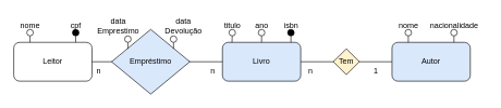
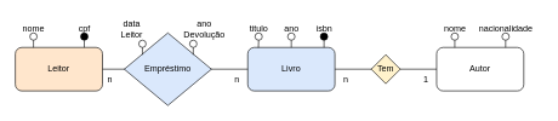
- <mxCell id="38" value="data&lt;div&gt;Emprestimo&lt;/div&gt;" style="text;html=1;align=center;verticalAlign=middle;resizable=0;points=[];autosize=1;strokeColor=none;fillColor=none;" vertex="1" parent="1"><mxGeometry x="135" y="20" width="90" height="40" as="geometry" /></mxCell>
+ <mxCell id="38" value="data&lt;div&gt;Leitor&lt;/div&gt;" style="text;html=1;align=center;verticalAlign=middle;resizable=0;points=[];autosize=1;strokeColor=none;fillColor=none;" vertex="1" parent="1"><mxGeometry x="135" y="20" width="90" height="40" as="geometry" /></mxCell>
- <mxCell id="39" value="data&lt;div&gt;Devolução&lt;/div&gt;" style="text;html=1;align=center;verticalAlign=middle;resizable=0;points=[];autosize=1;strokeColor=none;fillColor=none;" vertex="1" parent="1"><mxGeometry x="240" y="20" width="80" height="40" as="geometry" /></mxCell>
+ <mxCell id="39" value="ano&lt;div&gt;Devolução&lt;/div&gt;" style="text;html=1;align=center;verticalAlign=middle;resizable=0;points=[];autosize=1;strokeColor=none;fillColor=none;" vertex="1" parent="1"><mxGeometry x="240" y="20" width="80" height="40" as="geometry" /></mxCell>
- <mxCell id="4" value="Leitor" style="rounded=1;whiteSpace=wrap;html=1;" parent="1" vertex="1"><mxGeometry x="20" y="65" width="120" height="60" as="geometry" /></mxCell>
+ <mxCell id="4" value="Leitor" style="rounded=1;whiteSpace=wrap;html=1;fillColor=#ffe6cc;" parent="1" vertex="1"><mxGeometry x="20" y="65" width="120" height="60" as="geometry" /></mxCell>
- <mxCell id="3" value="Autor" style="rounded=1;whiteSpace=wrap;html=1;fillColor=#dae8fc;" parent="1" vertex="1"><mxGeometry x="600" y="65" width="120" height="60" as="geometry" /></mxCell>
+ <mxCell id="3" value="Autor" style="rounded=1;whiteSpace=wrap;html=1;" parent="1" vertex="1"><mxGeometry x="600" y="65" width="120" height="60" as="geometry" /></mxCell>
- <mxCell id="28" value="1" style="text;html=1;align=center;verticalAlign=middle;resizable=0;points=[];autosize=1;strokeColor=none;fillColor=none;" vertex="1" parent="1"><mxGeometry x="560" y="95" width="30" height="30" as="geometry" /></mxCell>
+ <mxCell id="28" value="1" style="text;html=1;align=center;verticalAlign=middle;resizable=0;points=[];autosize=1;strokeColor=none;fillColor=none;" vertex="1" parent="1"><mxGeometry x="570" y="95" width="30" height="30" as="geometry" /></mxCell>
